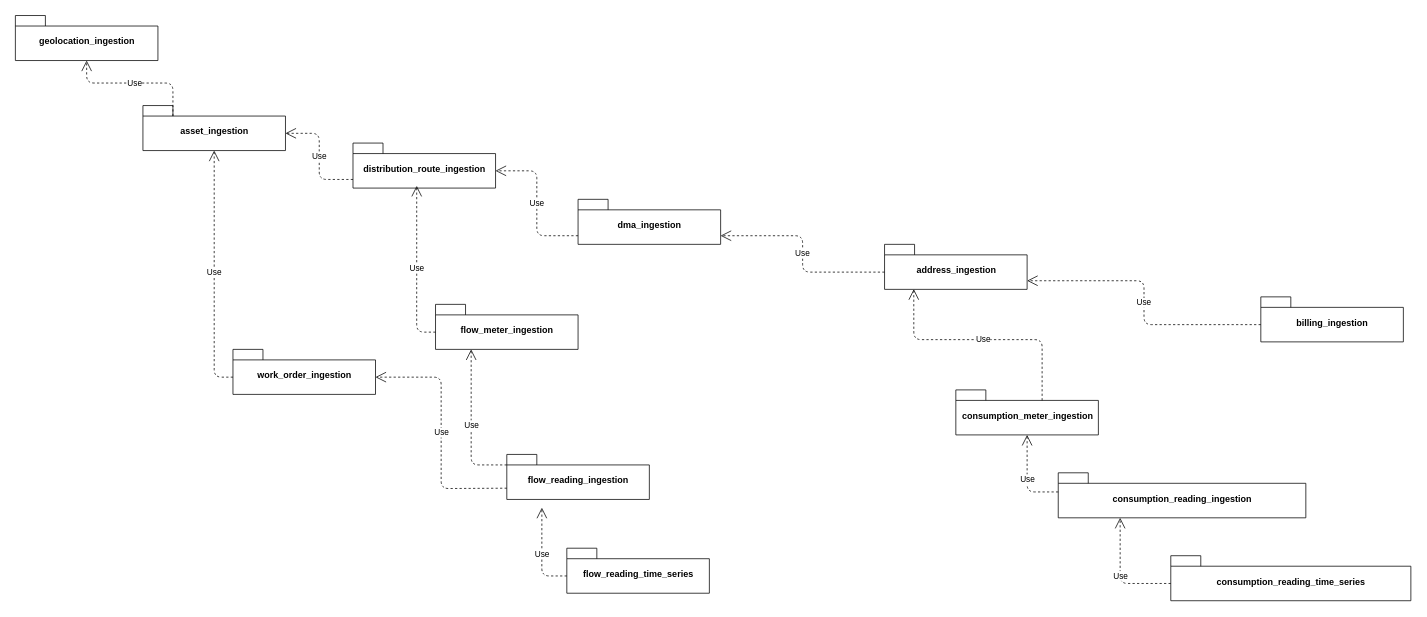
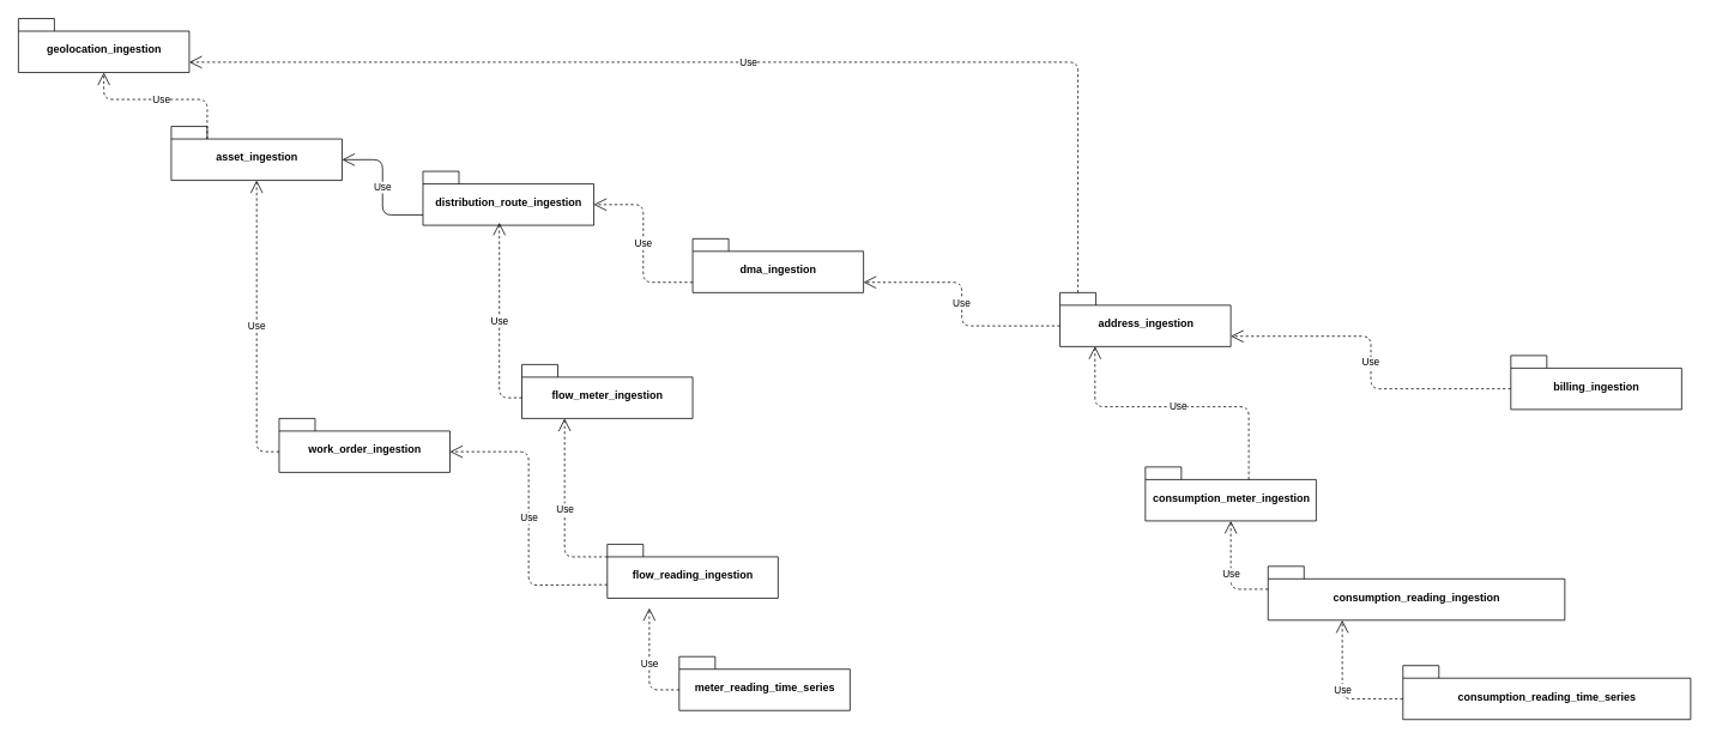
+ <mxCell id="17" value="Use" style="endArrow=open;endSize=12;dashed=1;html=1;exitX=0;exitY=0;exitDx=20;exitDy=0;exitPerimeter=0;entryX=0;entryY=0;entryDx=190;entryDy=48.5;entryPerimeter=0;edgeStyle=orthogonalEdgeStyle;" edge="1" parent="1" source="4" target="13"><mxGeometry width="160" relative="1" as="geometry"><mxPoint x="1080" y="180" as="sourcePoint" /><mxPoint x="1240" y="180" as="targetPoint" /></mxGeometry></mxCell>
- <mxCell id="16" value="Use" style="endArrow=open;endSize=12;dashed=1;html=1;exitX=0;exitY=0;exitDx=0;exitDy=48.5;exitPerimeter=0;entryX=0;entryY=0;entryDx=190;entryDy=37;entryPerimeter=0;edgeStyle=orthogonalEdgeStyle;" edge="1" parent="1" source="11" target="14"><mxGeometry width="160" relative="1" as="geometry"><mxPoint x="370" y="380" as="sourcePoint" /><mxPoint x="530" y="380" as="targetPoint" /></mxGeometry></mxCell>
+ <mxCell id="16" value="Use" style="endArrow=open;endSize=12;dashed=0;html=1;exitX=0;exitY=0;exitDx=0;exitDy=48.5;exitPerimeter=0;entryX=0;entryY=0;entryDx=190;entryDy=37;entryPerimeter=0;edgeStyle=orthogonalEdgeStyle;" edge="1" parent="1" source="11" target="14"><mxGeometry width="160" relative="1" as="geometry"><mxPoint x="370" y="380" as="sourcePoint" /><mxPoint x="530" y="380" as="targetPoint" /></mxGeometry></mxCell>
- <mxCell id="24" value="flow_reading_time_series" style="shape=folder;fontStyle=1;spacingTop=10;tabWidth=40;tabHeight=14;tabPosition=left;html=1;" vertex="1" parent="1"><mxGeometry x="755" y="730" width="190" height="60" as="geometry" /></mxCell>
+ <mxCell id="24" value="meter_reading_time_series" style="shape=folder;fontStyle=1;spacingTop=10;tabWidth=40;tabHeight=14;tabPosition=left;html=1;" vertex="1" parent="1"><mxGeometry x="755" y="730" width="190" height="60" as="geometry" /></mxCell>
